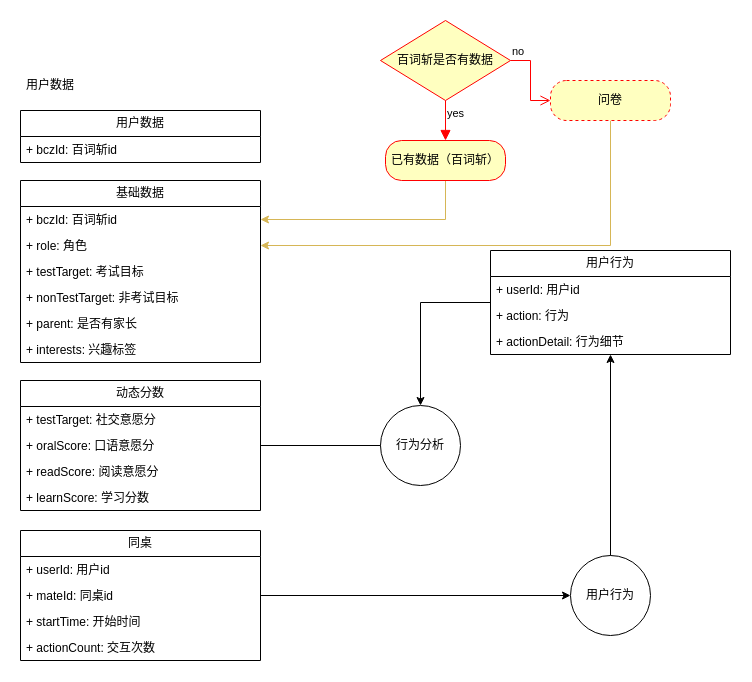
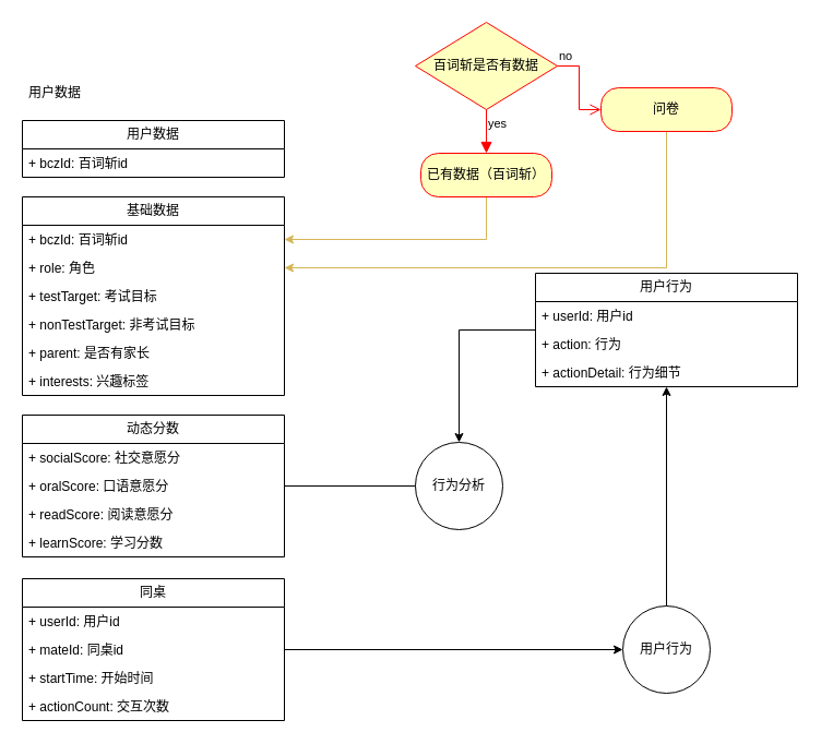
- <mxCell id="24" value="问卷" style="rounded=1;whiteSpace=wrap;html=1;arcSize=40;fontColor=#000000;fillColor=#ffffc0;strokeColor=#ff0000;dashed=1;" vertex="1" parent="1"><mxGeometry x="550" y="80" width="120" height="40" as="geometry" /></mxCell>
+ <mxCell id="24" value="问卷" style="rounded=1;whiteSpace=wrap;html=1;arcSize=40;fontColor=#000000;fillColor=#ffffc0;strokeColor=#ff0000;" vertex="1" parent="1"><mxGeometry x="550" y="80" width="120" height="40" as="geometry" /></mxCell>
- <mxCell id="13" value="+ testTarget: 社交意愿分" style="text;strokeColor=none;fillColor=none;align=left;verticalAlign=top;spacingLeft=4;spacingRight=4;overflow=hidden;rotatable=0;points=[[0,0.5],[1,0.5]];portConstraint=eastwest;whiteSpace=wrap;html=1;" vertex="1" parent="12"><mxGeometry y="26" width="240" height="26" as="geometry" /></mxCell>
+ <mxCell id="13" value="+ socialScore: 社交意愿分" style="text;strokeColor=none;fillColor=none;align=left;verticalAlign=top;spacingLeft=4;spacingRight=4;overflow=hidden;rotatable=0;points=[[0,0.5],[1,0.5]];portConstraint=eastwest;whiteSpace=wrap;html=1;" vertex="1" parent="12"><mxGeometry y="26" width="240" height="26" as="geometry" /></mxCell>
